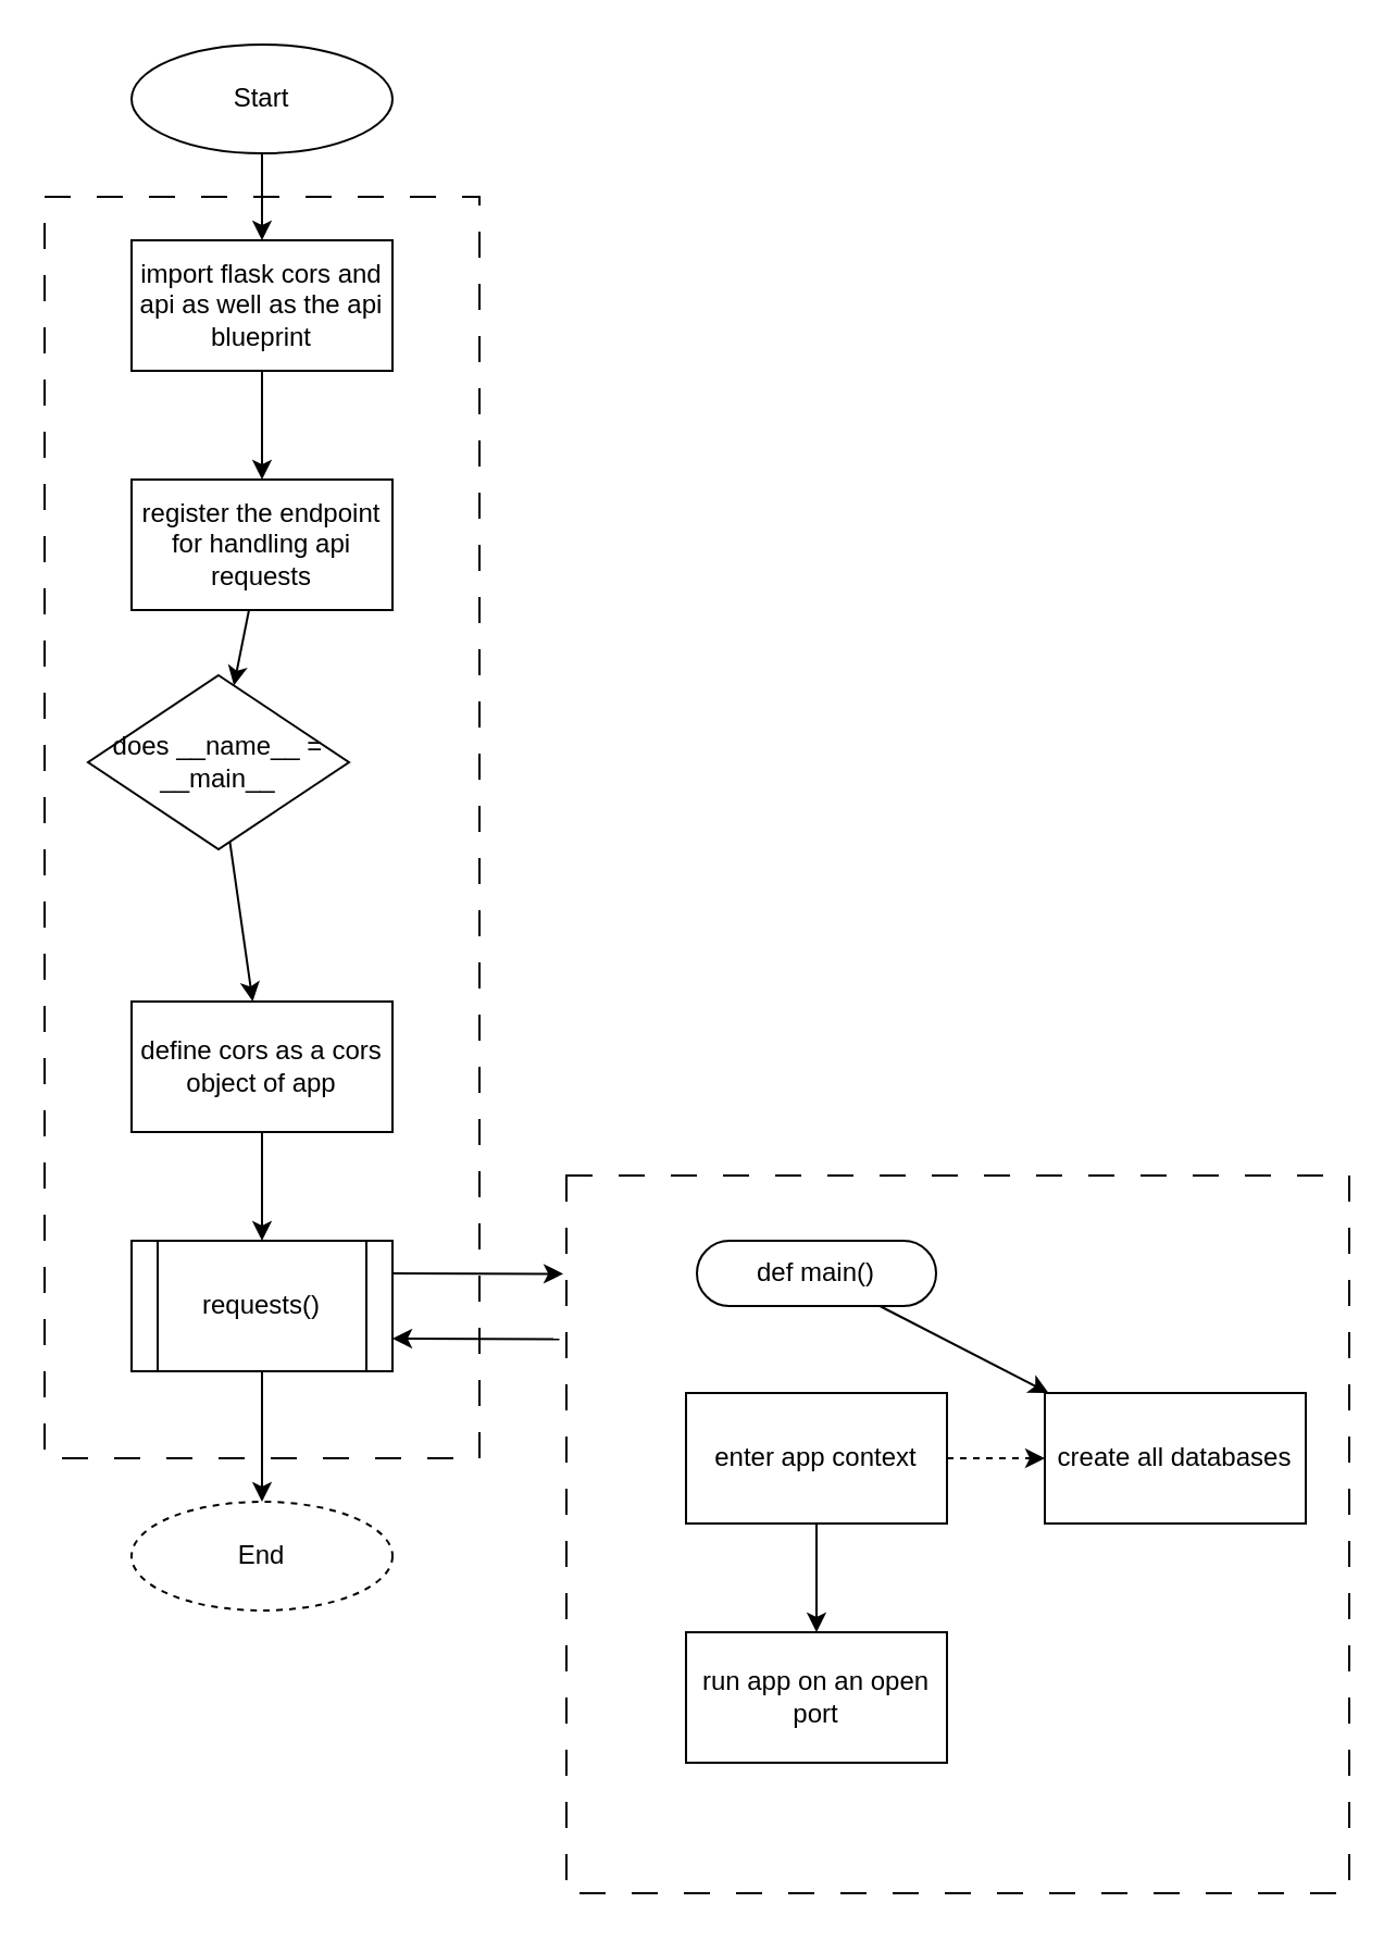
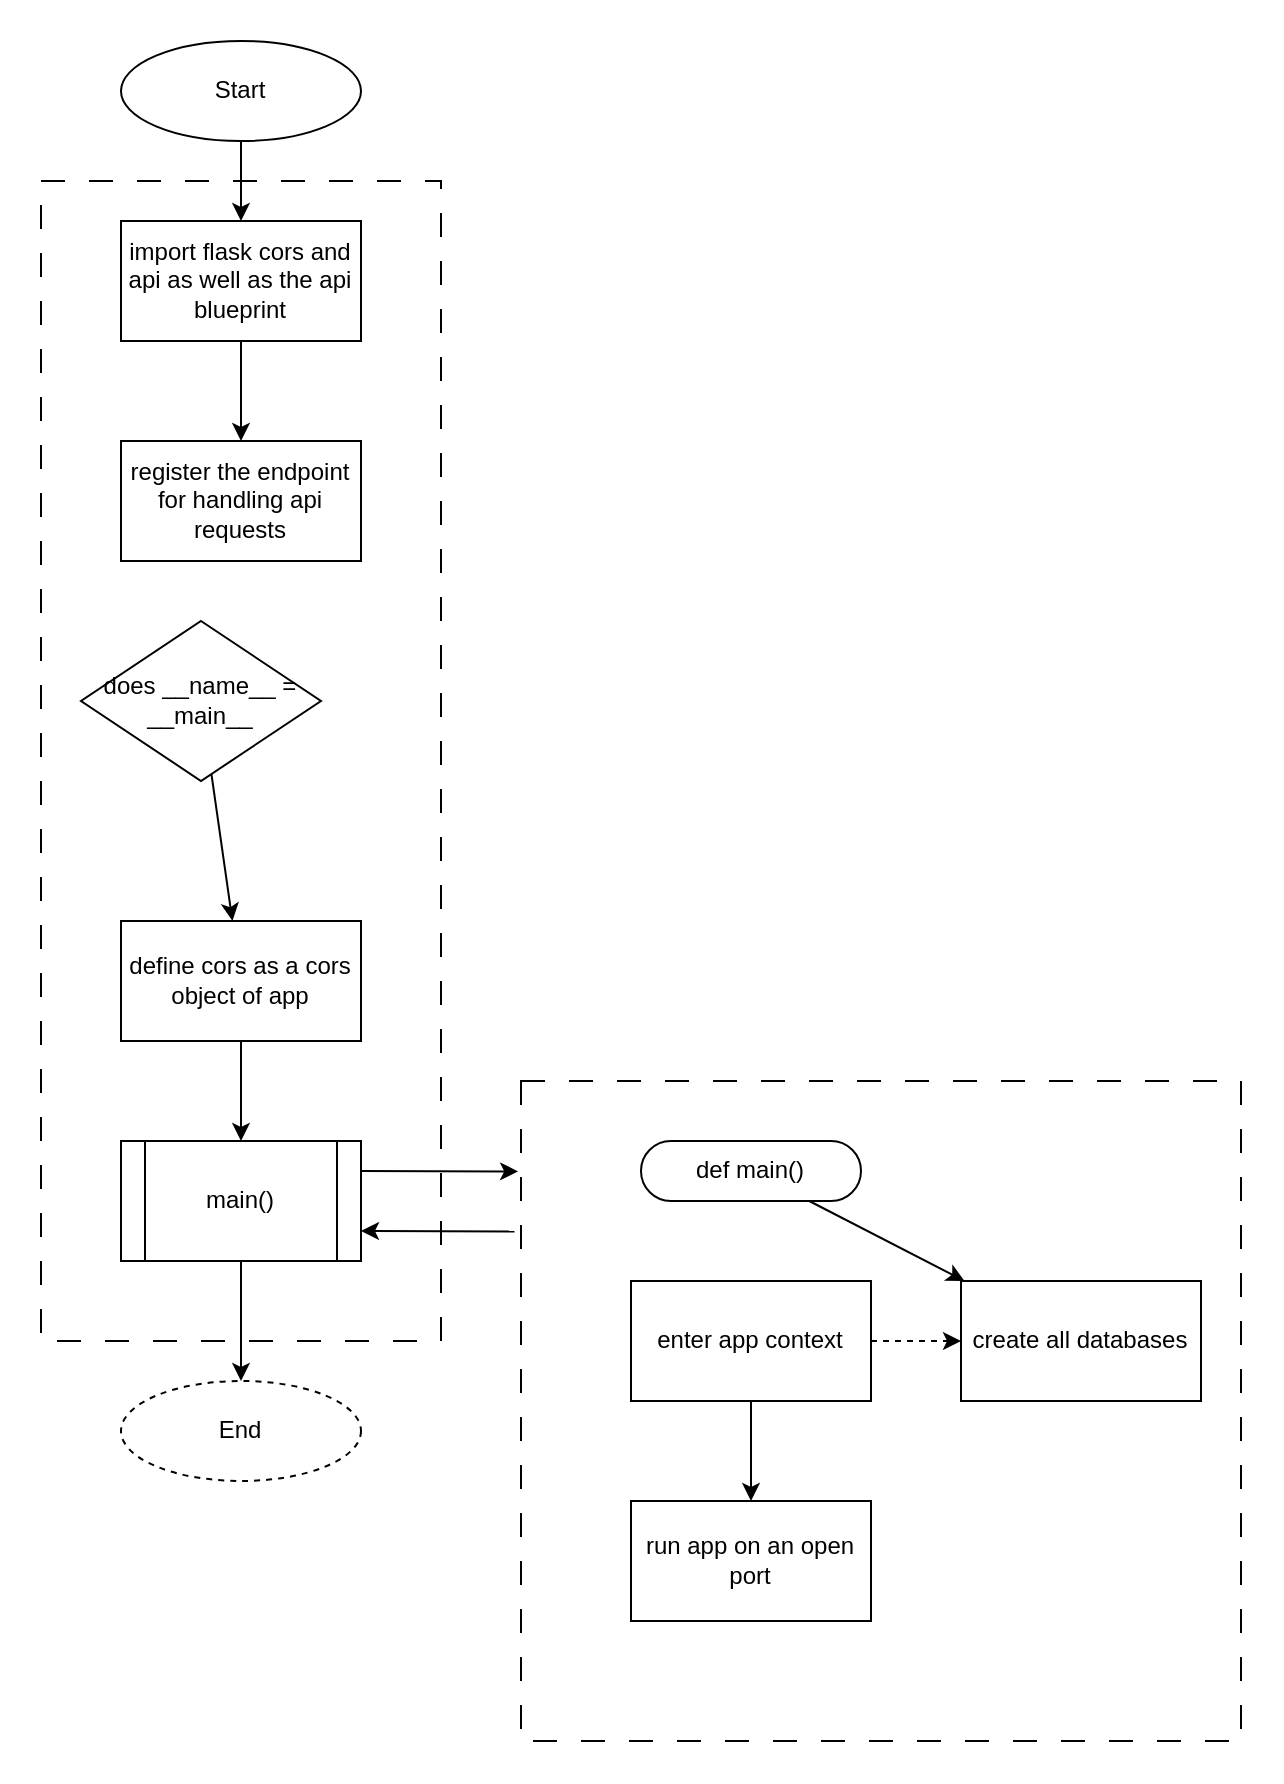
- <mxCell id="6" value="" style="edgeStyle=none;html=1;" edge="1" parent="1" source="7" target="11"><mxGeometry relative="1" as="geometry" /></mxCell>
- <mxCell id="17" value="requests()" style="shape=process;whiteSpace=wrap;html=1;backgroundOutline=1;" vertex="1" parent="1"><mxGeometry x="60" y="570" width="120" height="60" as="geometry" /></mxCell>
+ <mxCell id="17" value="main()" style="shape=process;whiteSpace=wrap;html=1;backgroundOutline=1;" vertex="1" parent="1"><mxGeometry x="60" y="570" width="120" height="60" as="geometry" /></mxCell>
